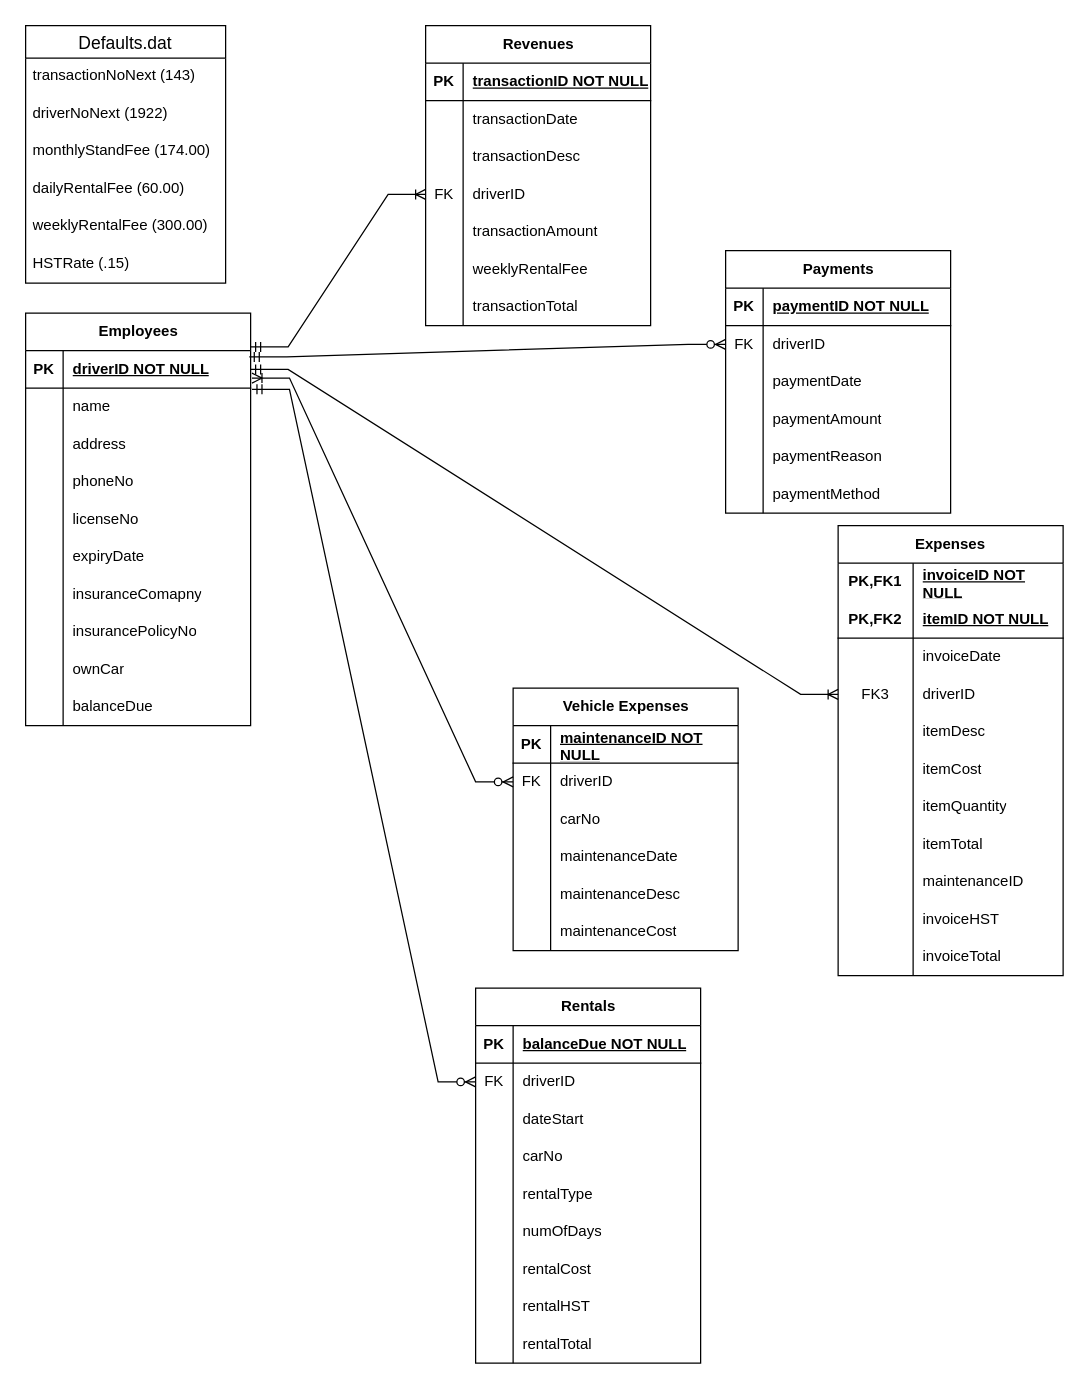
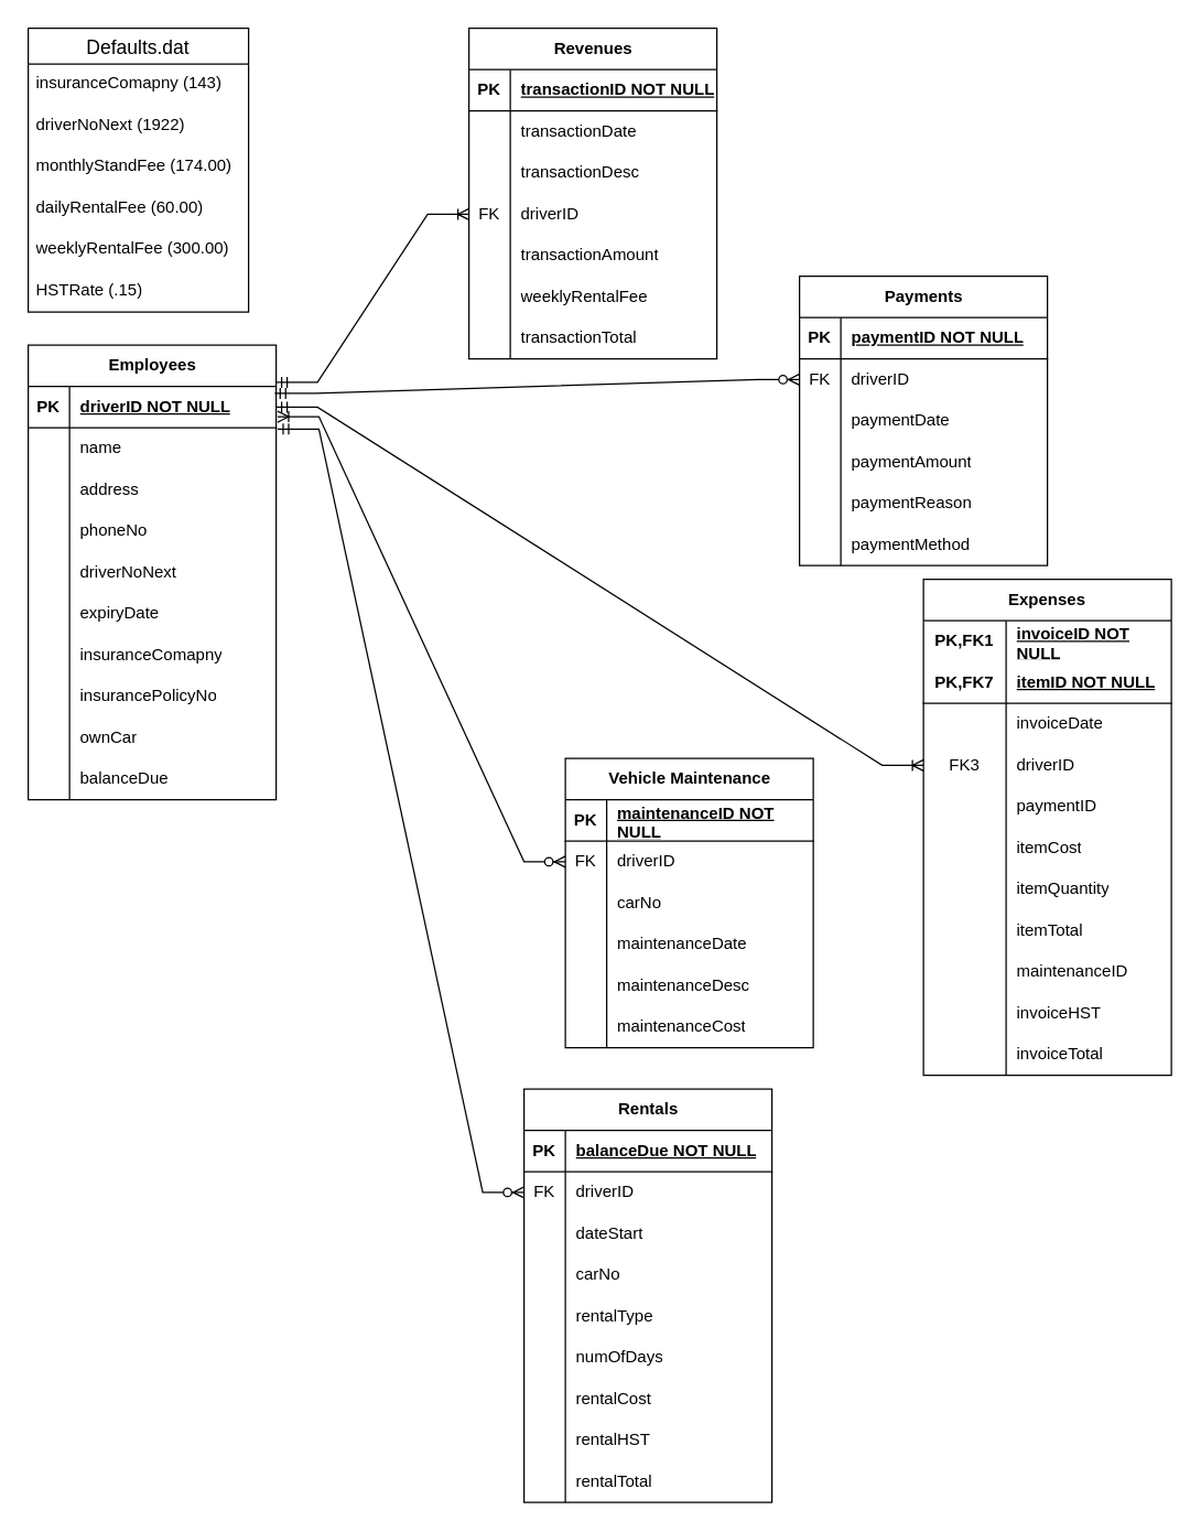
- <mxCell id="3" value="transactionNoNext (143)" style="text;strokeColor=none;fillColor=none;spacingLeft=4;spacingRight=4;overflow=hidden;rotatable=0;points=[[0,0.5],[1,0.5]];portConstraint=eastwest;fontSize=12;whiteSpace=wrap;html=1;" vertex="1" parent="2"><mxGeometry y="26" width="160" height="30" as="geometry" /></mxCell>
+ <mxCell id="3" value="insuranceComapny (143)" style="text;strokeColor=none;fillColor=none;spacingLeft=4;spacingRight=4;overflow=hidden;rotatable=0;points=[[0,0.5],[1,0.5]];portConstraint=eastwest;fontSize=12;whiteSpace=wrap;html=1;" vertex="1" parent="2"><mxGeometry y="26" width="160" height="30" as="geometry" /></mxCell>
- <mxCell id="24" value="licenseNo" style="shape=partialRectangle;connectable=0;fillColor=none;top=0;left=0;bottom=0;right=0;align=left;spacingLeft=6;overflow=hidden;whiteSpace=wrap;html=1;" vertex="1" parent="22"><mxGeometry x="30" width="150" height="30" as="geometry"><mxRectangle width="150" height="30" as="alternateBounds" /></mxGeometry></mxCell>
+ <mxCell id="24" value="driverNoNext" style="shape=partialRectangle;connectable=0;fillColor=none;top=0;left=0;bottom=0;right=0;align=left;spacingLeft=6;overflow=hidden;whiteSpace=wrap;html=1;" vertex="1" parent="22"><mxGeometry x="30" width="150" height="30" as="geometry"><mxRectangle width="150" height="30" as="alternateBounds" /></mxGeometry></mxCell>
- <mxCell id="67" value="PK,FK2" style="shape=partialRectangle;connectable=0;fillColor=none;top=0;left=0;bottom=0;right=0;fontStyle=1;overflow=hidden;html=1;whiteSpace=wrap;" vertex="1" parent="66"><mxGeometry width="60" height="30" as="geometry"><mxRectangle width="60" height="30" as="alternateBounds" /></mxGeometry></mxCell>
+ <mxCell id="67" value="PK,FK7" style="shape=partialRectangle;connectable=0;fillColor=none;top=0;left=0;bottom=0;right=0;fontStyle=1;overflow=hidden;html=1;whiteSpace=wrap;" vertex="1" parent="66"><mxGeometry width="60" height="30" as="geometry"><mxRectangle width="60" height="30" as="alternateBounds" /></mxGeometry></mxCell>
- <mxCell id="147" value="Vehicle Expenses" style="shape=table;startSize=30;container=1;collapsible=1;childLayout=tableLayout;fixedRows=1;rowLines=0;fontStyle=1;align=center;resizeLast=1;html=1;" vertex="1" parent="1"><mxGeometry x="410" y="550" width="180" height="210" as="geometry" /></mxCell>
+ <mxCell id="147" value="Vehicle Maintenance" style="shape=table;startSize=30;container=1;collapsible=1;childLayout=tableLayout;fixedRows=1;rowLines=0;fontStyle=1;align=center;resizeLast=1;html=1;" vertex="1" parent="1"><mxGeometry x="410" y="550" width="180" height="210" as="geometry" /></mxCell>
- <mxCell id="77" value="itemDesc" style="shape=partialRectangle;connectable=0;fillColor=none;top=0;left=0;bottom=0;right=0;align=left;spacingLeft=6;overflow=hidden;html=1;whiteSpace=wrap;" vertex="1" parent="75"><mxGeometry x="60" width="120" height="30" as="geometry"><mxRectangle width="120" height="30" as="alternateBounds" /></mxGeometry></mxCell>
+ <mxCell id="77" value="paymentID" style="shape=partialRectangle;connectable=0;fillColor=none;top=0;left=0;bottom=0;right=0;align=left;spacingLeft=6;overflow=hidden;html=1;whiteSpace=wrap;" vertex="1" parent="75"><mxGeometry x="60" width="120" height="30" as="geometry"><mxRectangle width="120" height="30" as="alternateBounds" /></mxGeometry></mxCell>
